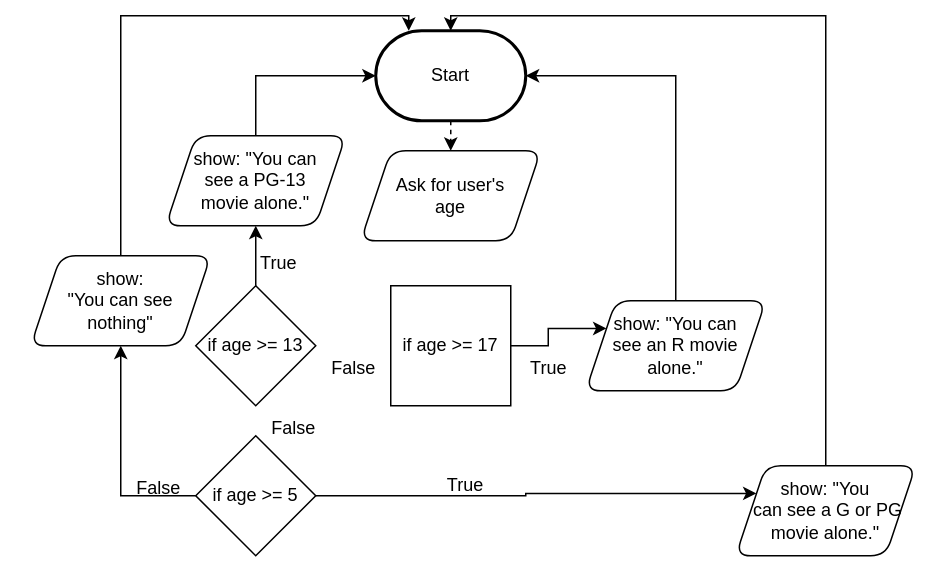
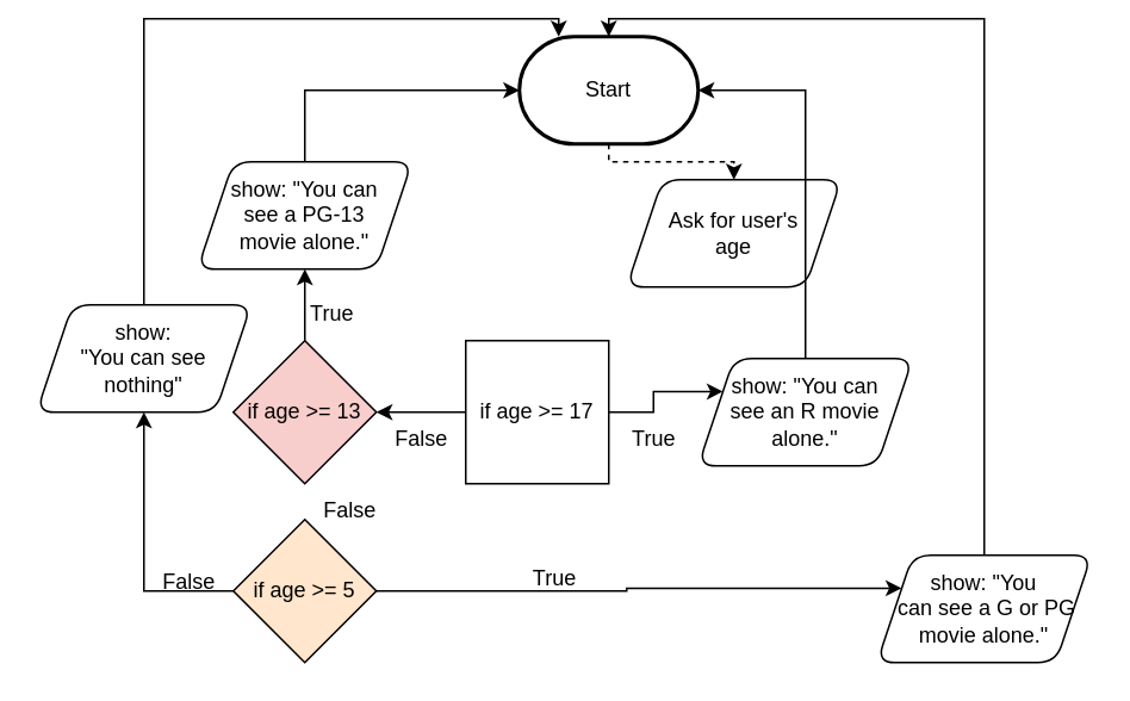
- <mxCell id="3" value="Start" style="strokeWidth=2;html=1;shape=mxgraph.flowchart.terminator;whiteSpace=wrap;" parent="1" vertex="1"><mxGeometry x="250" y="20" width="100" height="60" as="geometry" /></mxCell>
+ <mxCell id="3" value="Start" style="strokeWidth=2;html=1;shape=mxgraph.flowchart.terminator;whiteSpace=wrap;" parent="1" vertex="1"><mxGeometry x="290" y="20" width="100" height="60" as="geometry" /></mxCell>
- <mxCell id="4" value="Ask for user's&lt;br&gt;age" style="shape=parallelogram;perimeter=parallelogramPerimeter;whiteSpace=wrap;html=1;fixedSize=1;rounded=1;shadow=0;" vertex="1" parent="1"><mxGeometry x="240" y="100" width="120" height="60" as="geometry" /></mxCell>
+ <mxCell id="4" value="Ask for user's&lt;br&gt;age" style="shape=parallelogram;perimeter=parallelogramPerimeter;whiteSpace=wrap;html=1;fixedSize=1;rounded=1;shadow=0;" vertex="1" parent="1"><mxGeometry x="350" y="100" width="120" height="60" as="geometry" /></mxCell>
- <mxCell id="13" value="if age &amp;gt;= 13" style="rhombus;whiteSpace=wrap;html=1;rounded=0;shadow=0;sketch=0;" vertex="1" parent="1"><mxGeometry x="130" y="190" width="80" height="80" as="geometry" /></mxCell>
+ <mxCell id="13" value="if age &amp;gt;= 13" style="rhombus;whiteSpace=wrap;html=1;rounded=0;shadow=0;sketch=0;fillColor=#f8cecc;" vertex="1" parent="1"><mxGeometry x="130" y="190" width="80" height="80" as="geometry" /></mxCell>
+ <mxCell id="6" style="edgeStyle=orthogonalEdgeStyle;rounded=0;html=1;exitX=0;exitY=0.5;exitDx=0;exitDy=0;entryX=1;entryY=0.5;entryDx=0;entryDy=0;" edge="1" parent="1" source="7" target="13"><mxGeometry relative="1" as="geometry"><mxPoint x="190" y="224" as="targetPoint" /></mxGeometry></mxCell>
- <mxCell id="20" value="if age &amp;gt;= 5" style="rhombus;whiteSpace=wrap;html=1;rounded=0;shadow=0;sketch=0;" vertex="1" parent="1"><mxGeometry x="130" y="290" width="80" height="80" as="geometry" /></mxCell>
+ <mxCell id="20" value="if age &amp;gt;= 5" style="rhombus;whiteSpace=wrap;html=1;rounded=0;shadow=0;sketch=0;fillColor=#ffe6cc;" vertex="1" parent="1"><mxGeometry x="130" y="290" width="80" height="80" as="geometry" /></mxCell>
